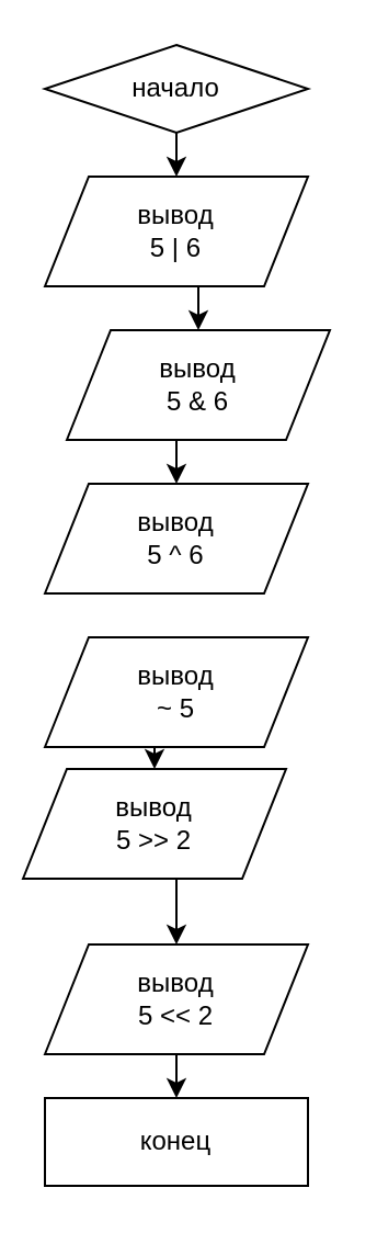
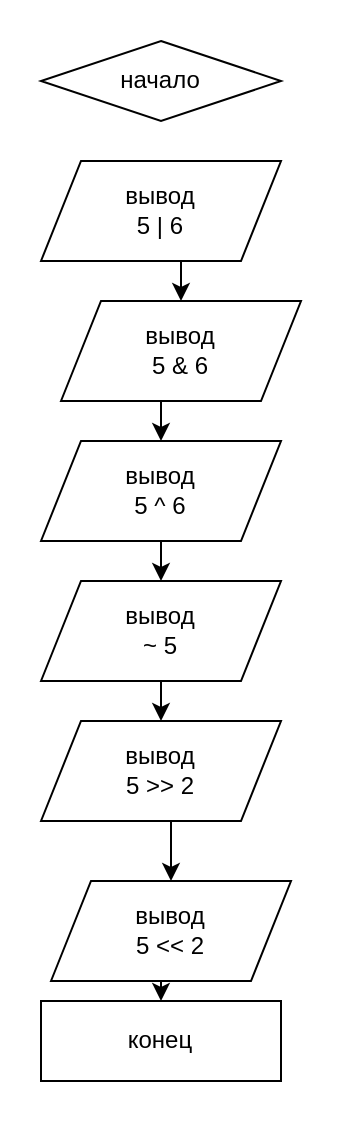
- <mxCell id="2" style="edgeStyle=orthogonalEdgeStyle;rounded=0;orthogonalLoop=1;jettySize=auto;html=1;exitX=0.5;exitY=1;exitDx=0;exitDy=0;entryX=0.5;entryY=0;entryDx=0;entryDy=0;" parent="1" source="3" target="6" edge="1"><mxGeometry relative="1" as="geometry" /></mxCell>
+ <mxCell id="9" style="edgeStyle=orthogonalEdgeStyle;rounded=0;orthogonalLoop=1;jettySize=auto;html=1;exitX=0.5;exitY=1;exitDx=0;exitDy=0;entryX=0.5;entryY=0;entryDx=0;entryDy=0;" parent="1" source="10" target="12" edge="1"><mxGeometry relative="1" as="geometry" /></mxCell>
- <mxCell id="14" value="вывод&lt;br&gt;5 &amp;gt;&amp;gt; 2" style="shape=parallelogram;perimeter=parallelogramPerimeter;whiteSpace=wrap;html=1;fixedSize=1;" parent="1" vertex="1"><mxGeometry x="10" y="350" width="120" height="50" as="geometry" /></mxCell>
+ <mxCell id="14" value="вывод&lt;br&gt;5 &amp;gt;&amp;gt; 2" style="shape=parallelogram;perimeter=parallelogramPerimeter;whiteSpace=wrap;html=1;fixedSize=1;" parent="1" vertex="1"><mxGeometry x="20" y="360" width="120" height="50" as="geometry" /></mxCell>
- <mxCell id="16" value="вывод&lt;br&gt;5 &amp;lt;&amp;lt; 2" style="shape=parallelogram;perimeter=parallelogramPerimeter;whiteSpace=wrap;html=1;fixedSize=1;" parent="1" vertex="1"><mxGeometry x="20" y="430" width="120" height="50" as="geometry" /></mxCell>
+ <mxCell id="16" value="вывод&lt;br&gt;5 &amp;lt;&amp;lt; 2" style="shape=parallelogram;perimeter=parallelogramPerimeter;whiteSpace=wrap;html=1;fixedSize=1;" parent="1" vertex="1"><mxGeometry x="25" y="440" width="120" height="50" as="geometry" /></mxCell>
